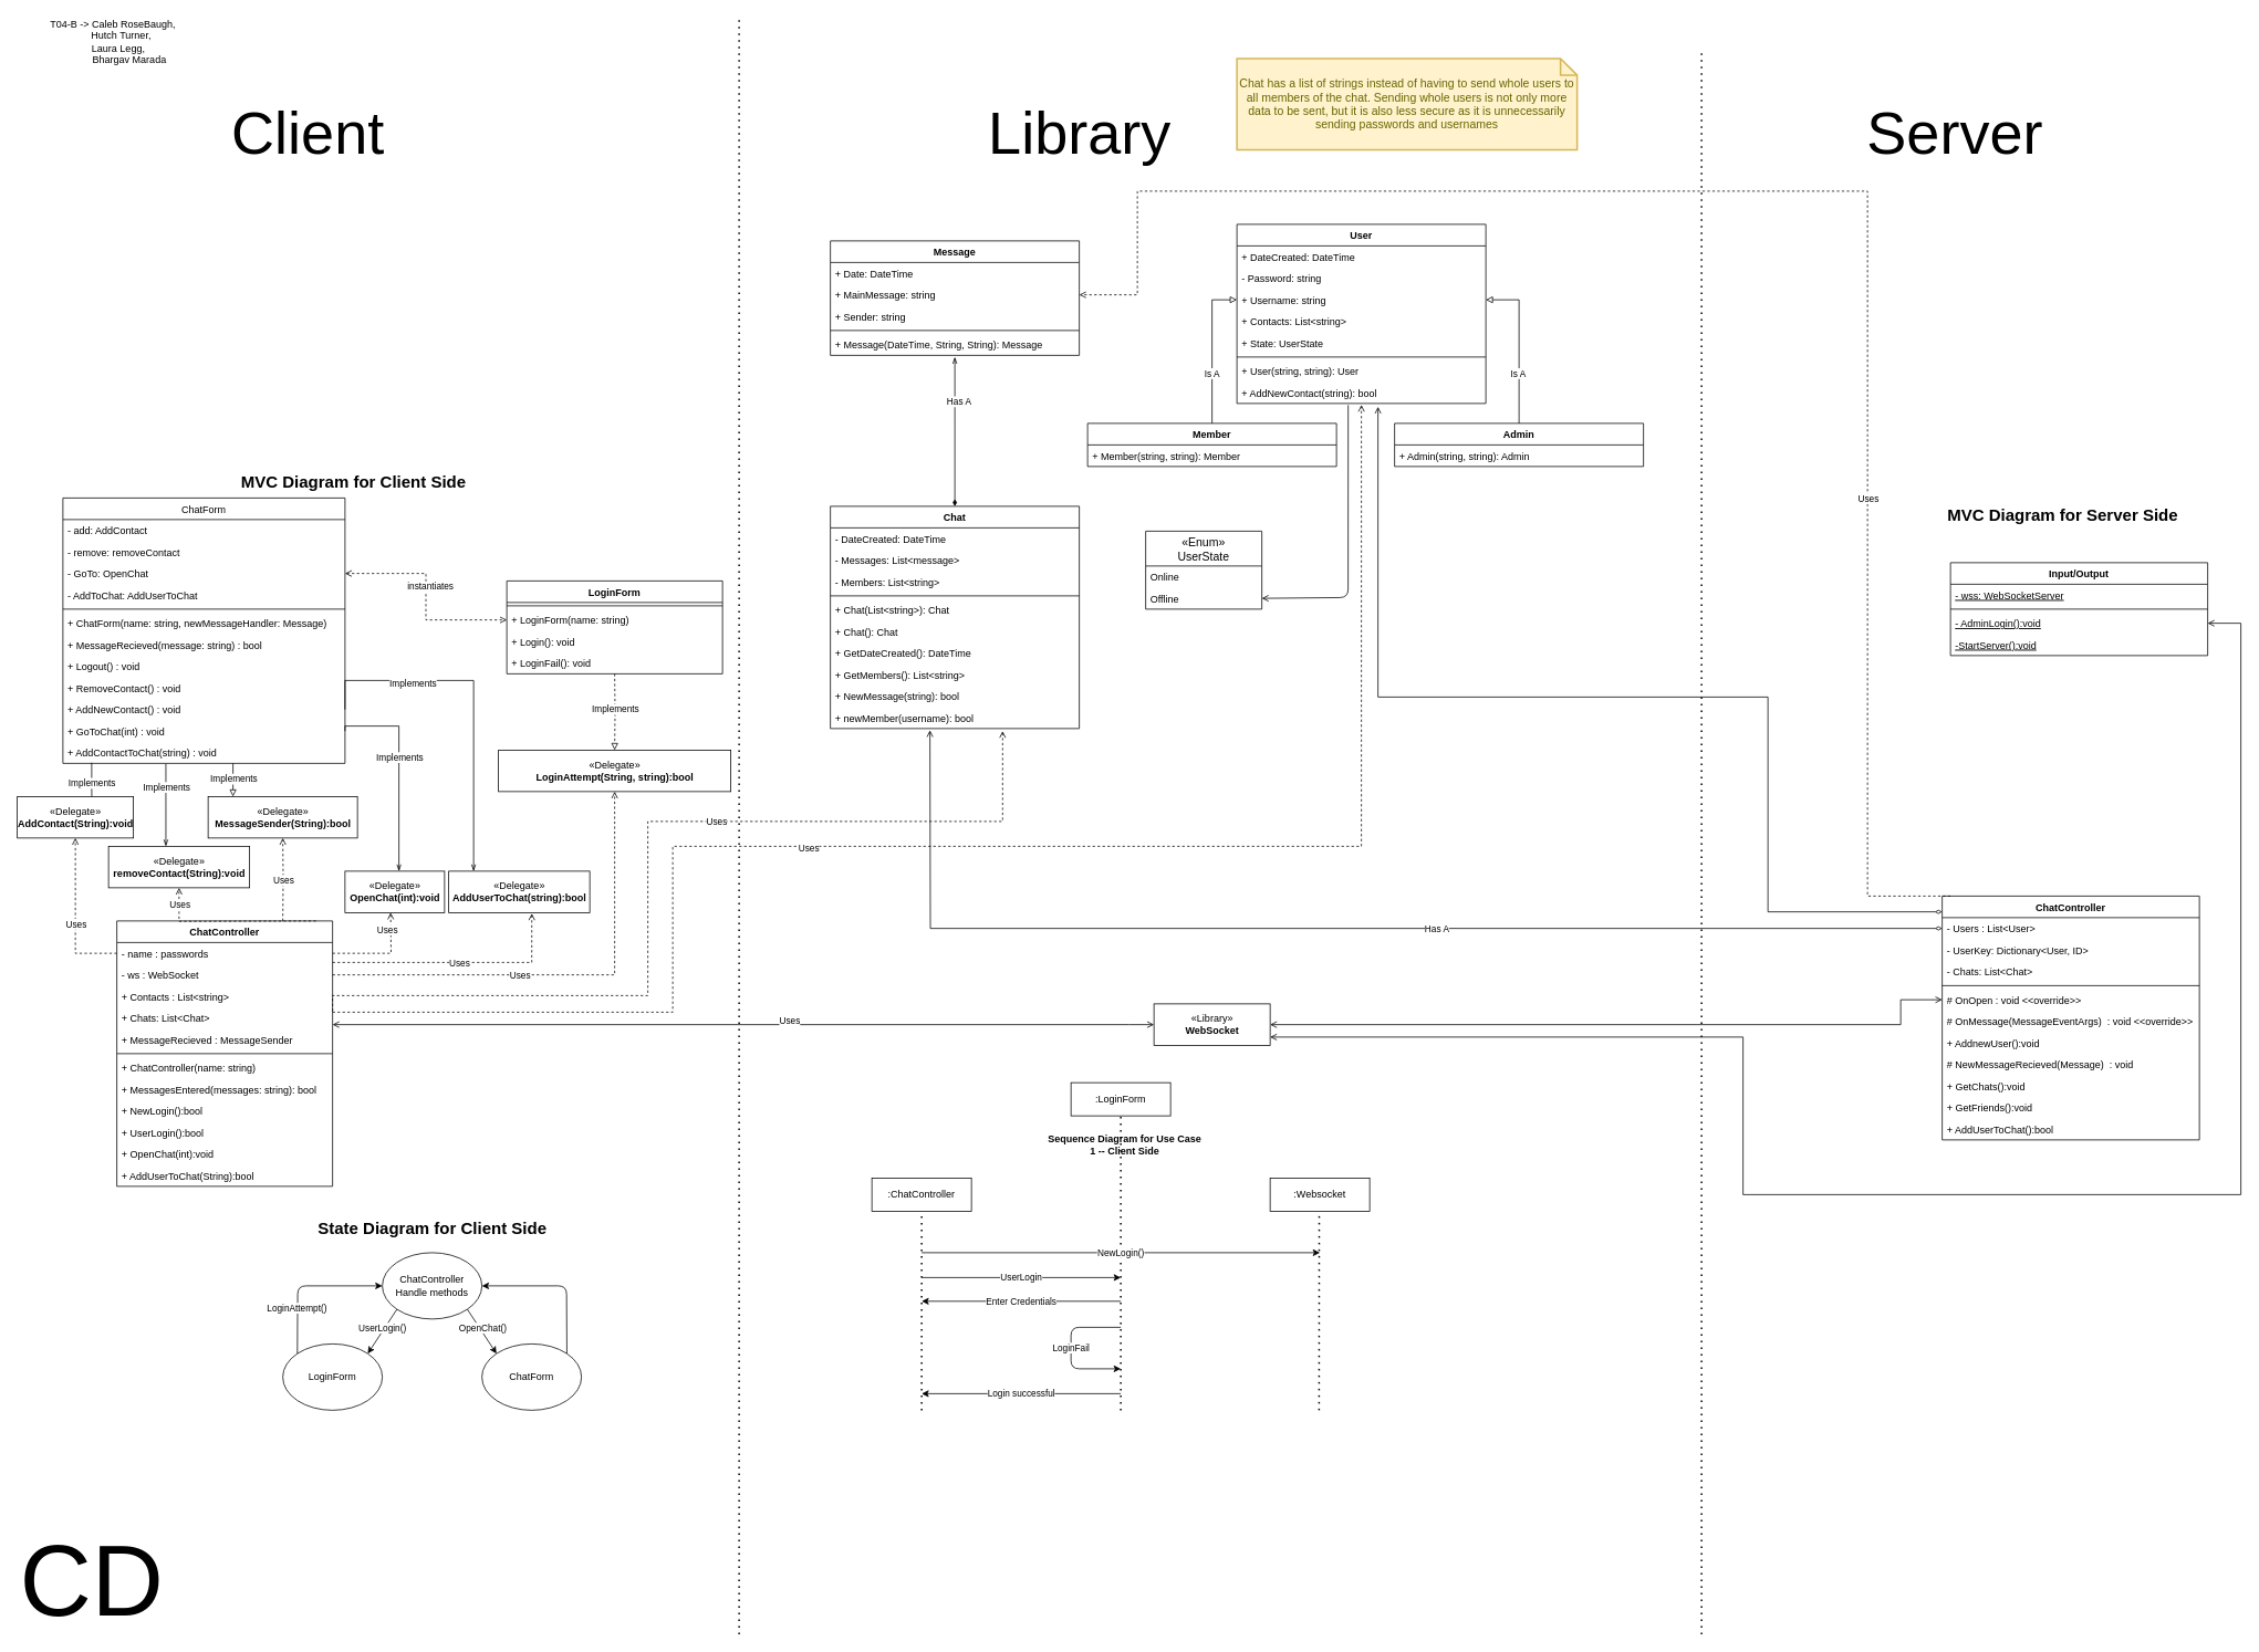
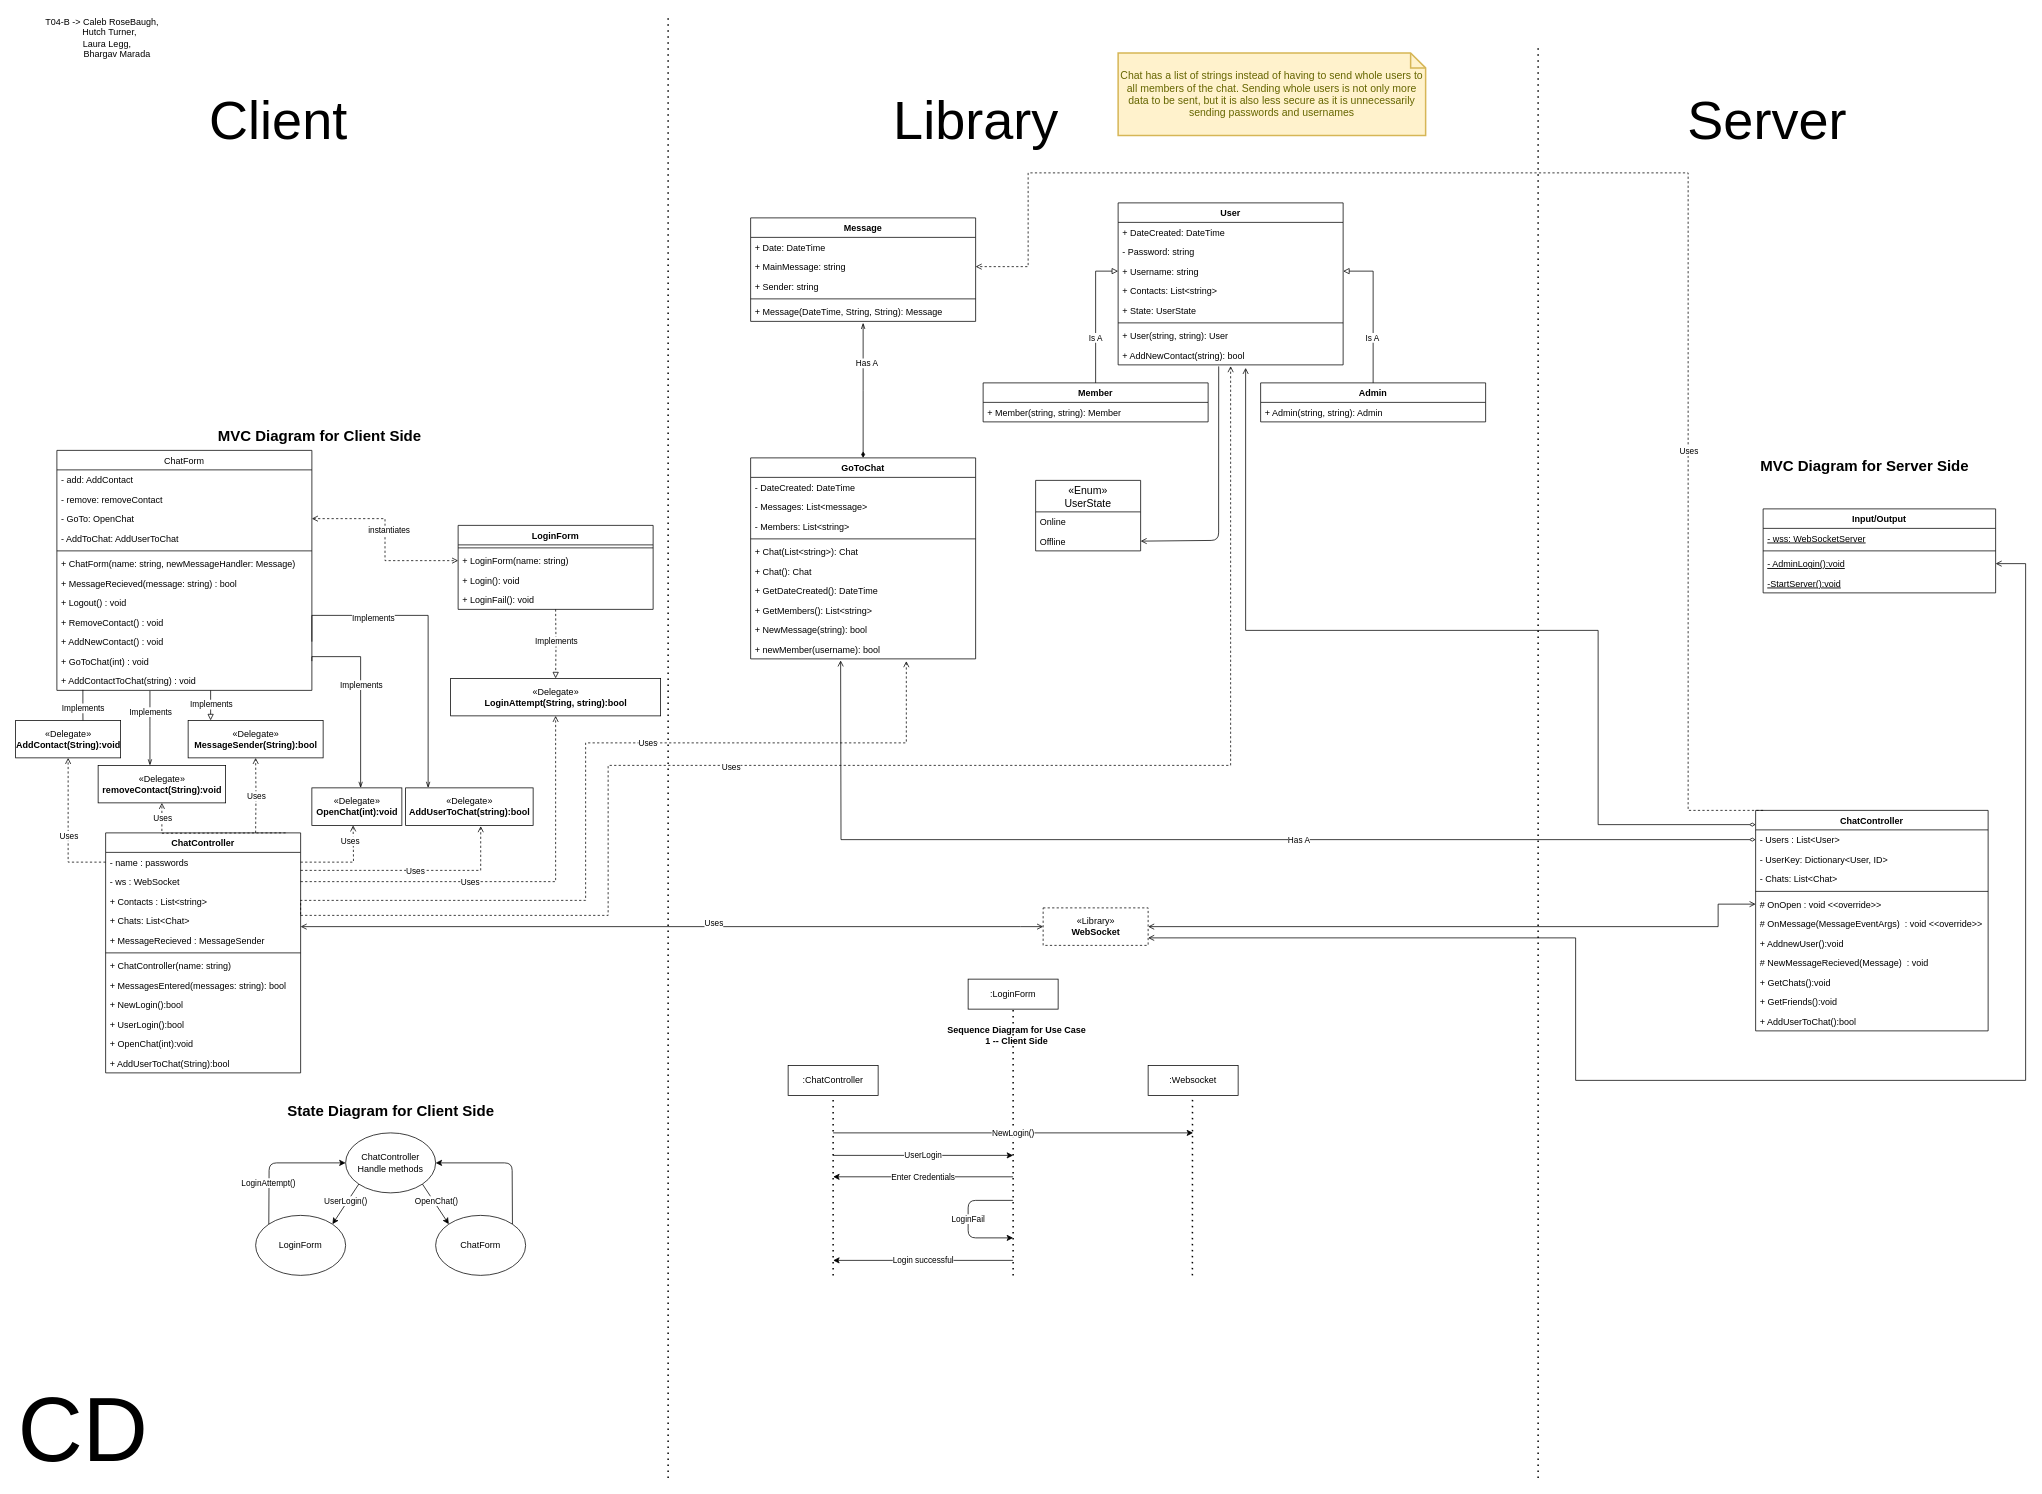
- <mxCell id="68" value="Chat" style="swimlane;fontStyle=1;align=center;verticalAlign=top;childLayout=stackLayout;horizontal=1;startSize=26;horizontalStack=0;resizeParent=1;resizeParentMax=0;resizeLast=0;collapsible=1;marginBottom=0;" parent="1" vertex="1"><mxGeometry x="1000" y="610" width="300" height="268" as="geometry" /></mxCell>
+ <mxCell id="68" value="GoToChat" style="swimlane;fontStyle=1;align=center;verticalAlign=top;childLayout=stackLayout;horizontal=1;startSize=26;horizontalStack=0;resizeParent=1;resizeParentMax=0;resizeLast=0;collapsible=1;marginBottom=0;" parent="1" vertex="1"><mxGeometry x="1000" y="610" width="300" height="268" as="geometry" /></mxCell>
- <mxCell id="36" value="«Library»&lt;br&gt;&lt;b&gt;WebSocket&lt;/b&gt;" style="html=1;" parent="1" vertex="1"><mxGeometry x="1390" y="1210" width="140" height="50" as="geometry" /></mxCell>
+ <mxCell id="36" value="«Library»&lt;br&gt;&lt;b&gt;WebSocket&lt;/b&gt;" style="html=1;dashed=1;" parent="1" vertex="1"><mxGeometry x="1390" y="1210" width="140" height="50" as="geometry" /></mxCell>
